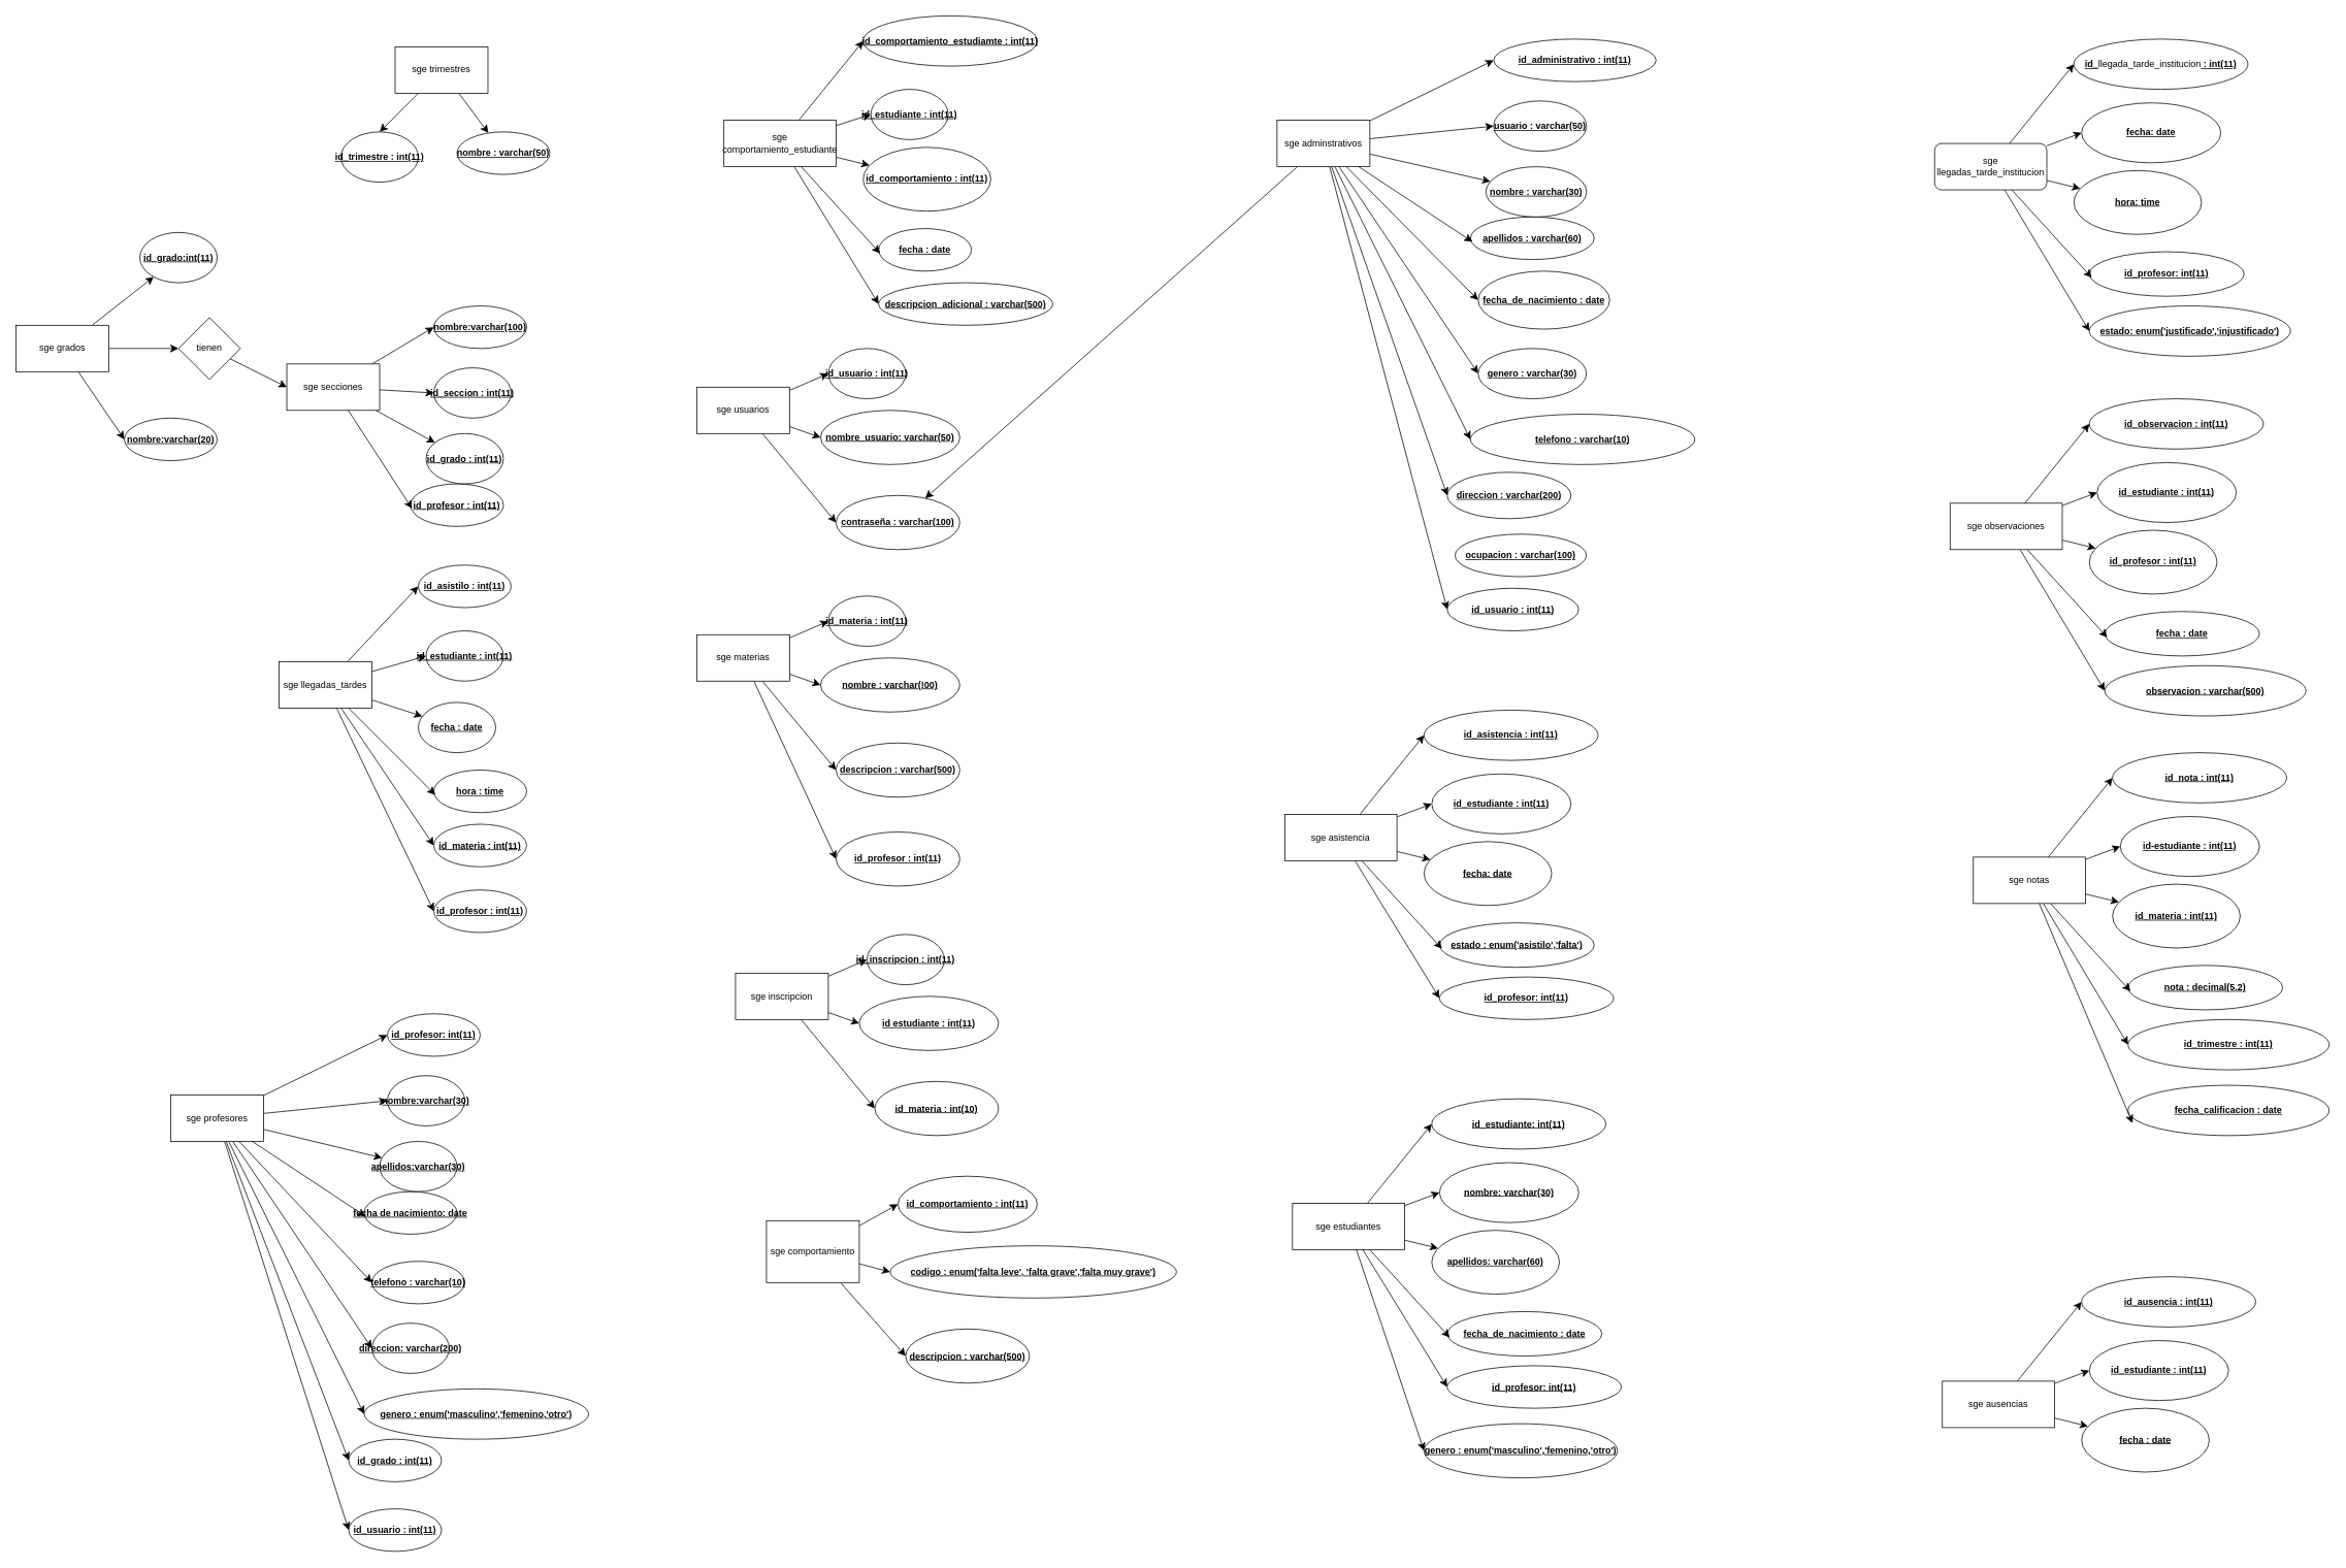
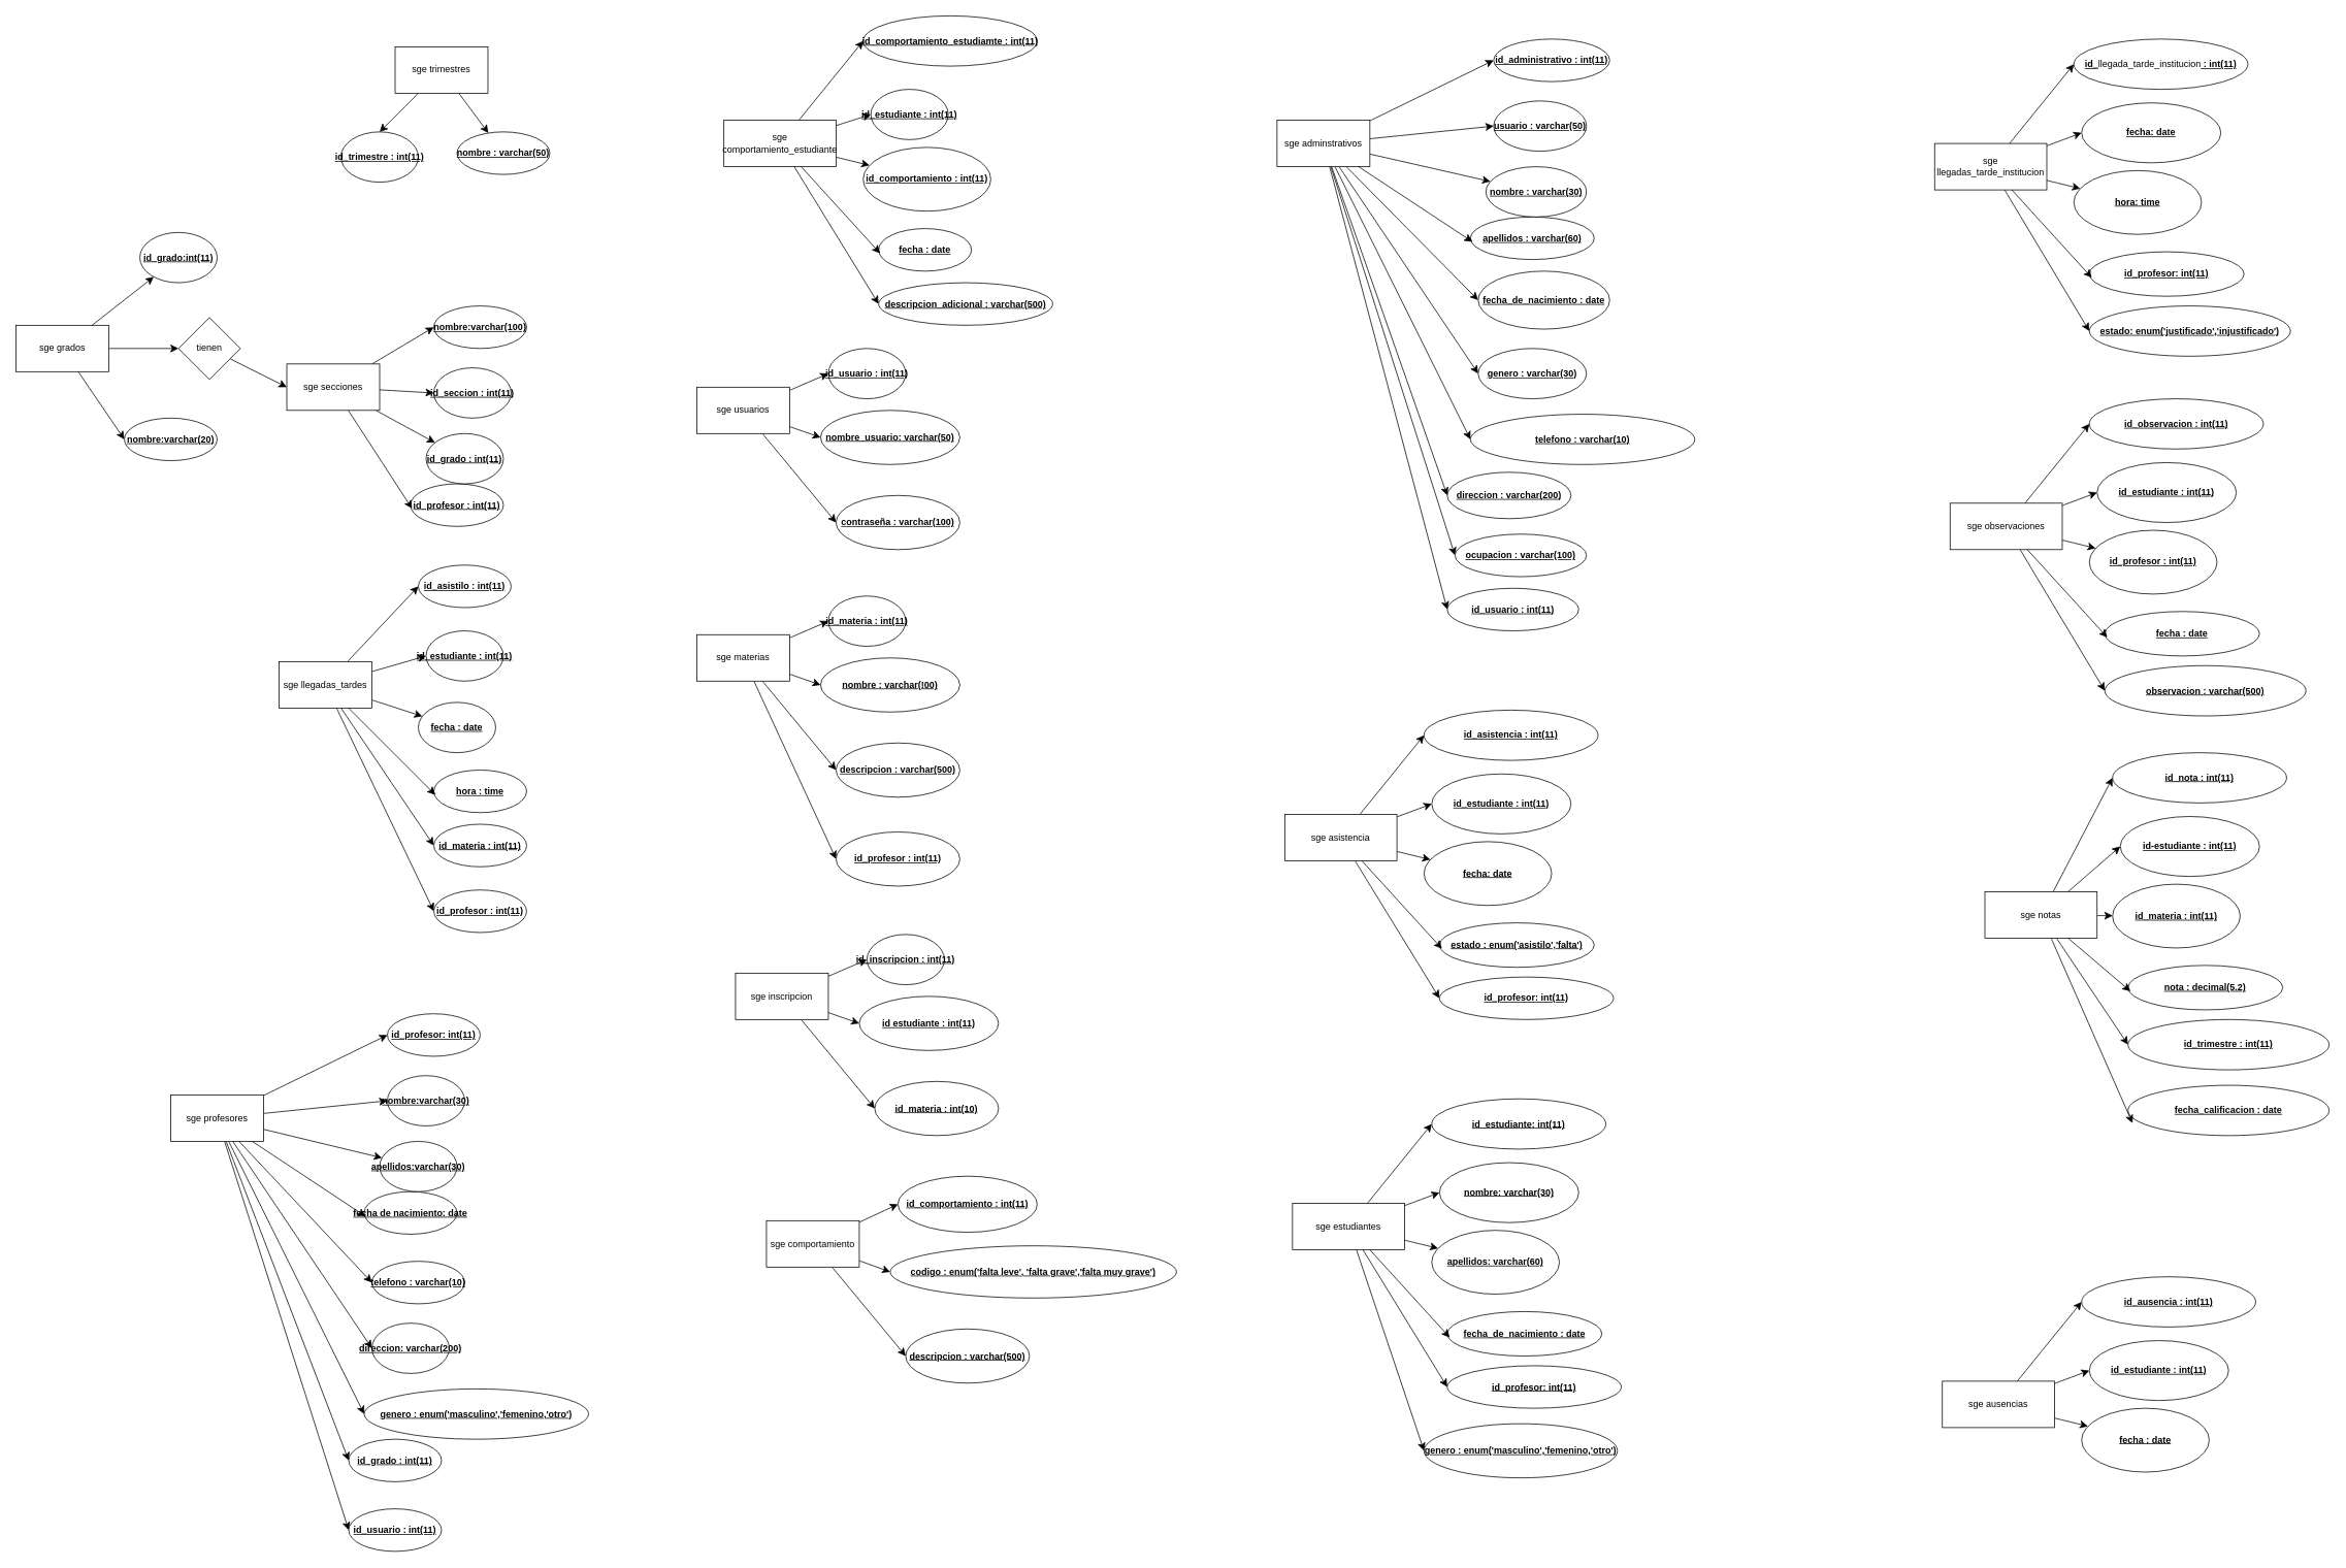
- <mxCell id="107" value="&lt;span style=&quot;font-weight: 700; text-align: left; text-wrap: nowrap; text-decoration-line: underline;&quot;&gt;id_administrativo : int(11)&lt;/span&gt;" style="ellipse;whiteSpace=wrap;html=1;" vertex="1" parent="1"><mxGeometry x="1930" y="50" width="210" height="55" as="geometry" /></mxCell>
+ <mxCell id="107" value="&lt;span style=&quot;font-weight: 700; text-align: left; text-wrap: nowrap; text-decoration-line: underline;&quot;&gt;id_administrativo : int(11)&lt;/span&gt;" style="ellipse;whiteSpace=wrap;html=1;" vertex="1" parent="1"><mxGeometry x="1930" y="50" width="150" height="55" as="geometry" /></mxCell>
- <mxCell id="146" value="sge llegadas_tarde_institucion" style="whiteSpace=wrap;html=1;rounded=1;" vertex="1" parent="1"><mxGeometry x="2500" y="185" width="145" height="60" as="geometry" /></mxCell>
+ <mxCell id="146" value="sge llegadas_tarde_institucion" style="rounded=0;whiteSpace=wrap;html=1;" vertex="1" parent="1"><mxGeometry x="2500" y="185" width="145" height="60" as="geometry" /></mxCell>
- <mxCell id="104" style="edgeStyle=none;curved=1;rounded=0;orthogonalLoop=1;jettySize=auto;html=1;fontSize=12;startSize=8;endSize=8;" edge="1" parent="1" source="106" target="71"><mxGeometry relative="1" as="geometry" /></mxCell>
+ <mxCell id="104" style="edgeStyle=none;curved=1;rounded=0;orthogonalLoop=1;jettySize=auto;html=1;entryX=0;entryY=0.5;entryDx=0;entryDy=0;fontSize=12;startSize=8;endSize=8;" edge="1" parent="1" source="106" target="116"><mxGeometry relative="1" as="geometry" /></mxCell>
- <mxCell id="168" value="sge notas" style="rounded=0;whiteSpace=wrap;html=1;" vertex="1" parent="1"><mxGeometry x="2550" y="1107.5" width="145" height="60" as="geometry" /></mxCell>
+ <mxCell id="168" value="sge notas" style="rounded=0;whiteSpace=wrap;html=1;" vertex="1" parent="1"><mxGeometry x="2565" y="1152.5" width="145" height="60" as="geometry" /></mxCell>
- <mxCell id="91" value="sge comportamiento" style="rounded=0;whiteSpace=wrap;html=1;" vertex="1" parent="1"><mxGeometry x="990" y="1577.5" width="120" height="80" as="geometry" /></mxCell>
+ <mxCell id="91" value="sge comportamiento" style="rounded=0;whiteSpace=wrap;html=1;" vertex="1" parent="1"><mxGeometry x="990" y="1577.5" width="120" height="60" as="geometry" /></mxCell>
